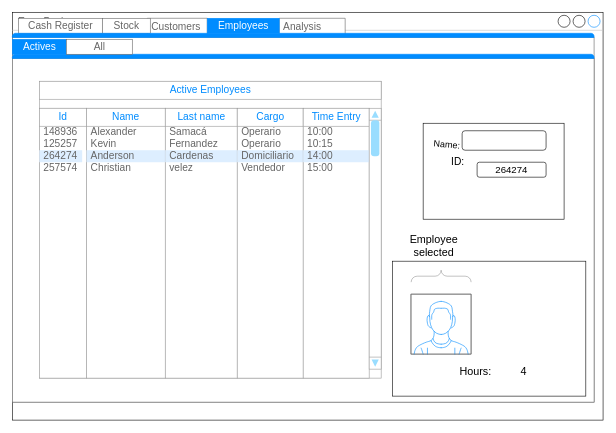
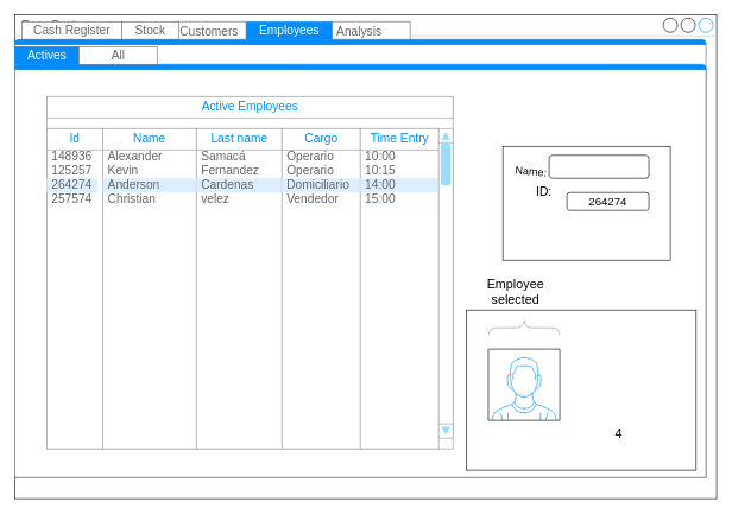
- <mxCell id="55" value="Hours:&amp;nbsp;" style="text;html=1;strokeColor=none;fillColor=none;align=center;verticalAlign=middle;whiteSpace=wrap;rounded=0;fontSize=18;" vertex="1" parent="10"><mxGeometry x="755" y="545" width="40" height="20" as="geometry" /></mxCell>
- <mxCell id="56" value="4" style="text;html=1;strokeColor=none;fillColor=none;align=center;verticalAlign=middle;whiteSpace=wrap;rounded=0;fontSize=18;" vertex="1" parent="10"><mxGeometry x="832.5" y="545" width="40" height="20" as="geometry" /></mxCell>
+ <mxCell id="56" value="4" style="text;html=1;strokeColor=none;fillColor=none;align=center;verticalAlign=middle;whiteSpace=wrap;rounded=0;fontSize=18;" vertex="1" parent="10"><mxGeometry x="827.5" y="535" width="40" height="20" as="geometry" /></mxCell>
